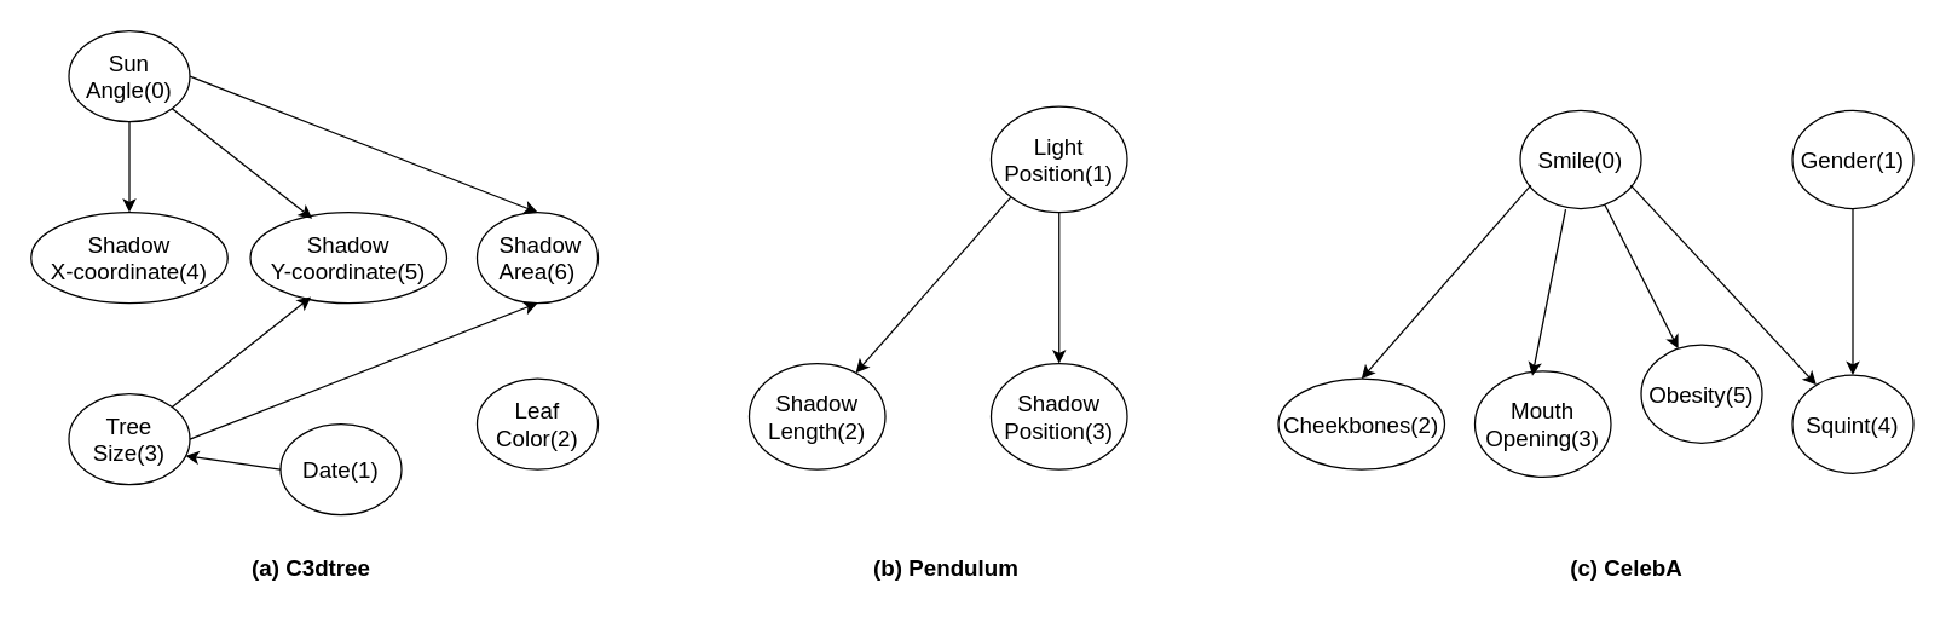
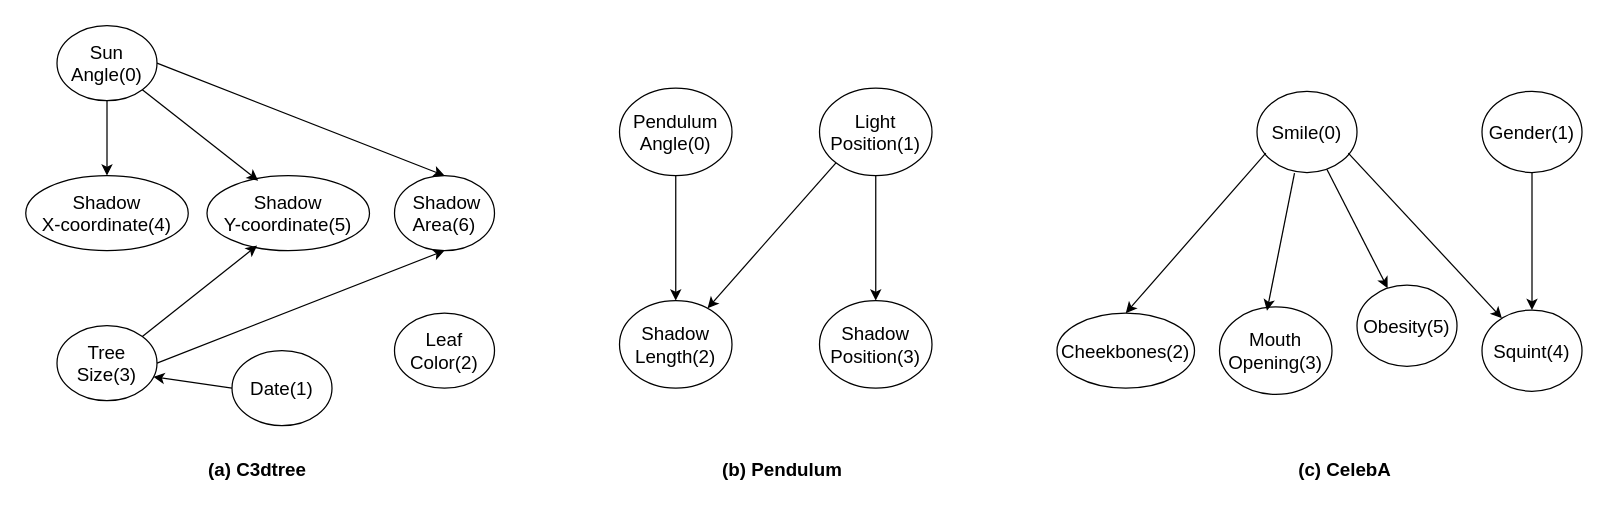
+ <mxCell id="15" value="Pendulum Angle(0)" style="ellipse;whiteSpace=wrap;html=1;fontSize=15;" parent="1" vertex="1"><mxGeometry x="495" y="70" width="90" height="70" as="geometry" /></mxCell>
+ <mxCell id="19" value="" style="endArrow=classic;html=1;rounded=0;exitX=0.5;exitY=1;exitDx=0;exitDy=0;entryX=0.5;entryY=0;entryDx=0;entryDy=0;" parent="1" source="15" target="18" edge="1"><mxGeometry width="50" height="50" relative="1" as="geometry"><mxPoint x="435" y="230" as="sourcePoint" /><mxPoint x="485" y="180" as="targetPoint" /></mxGeometry></mxCell>
